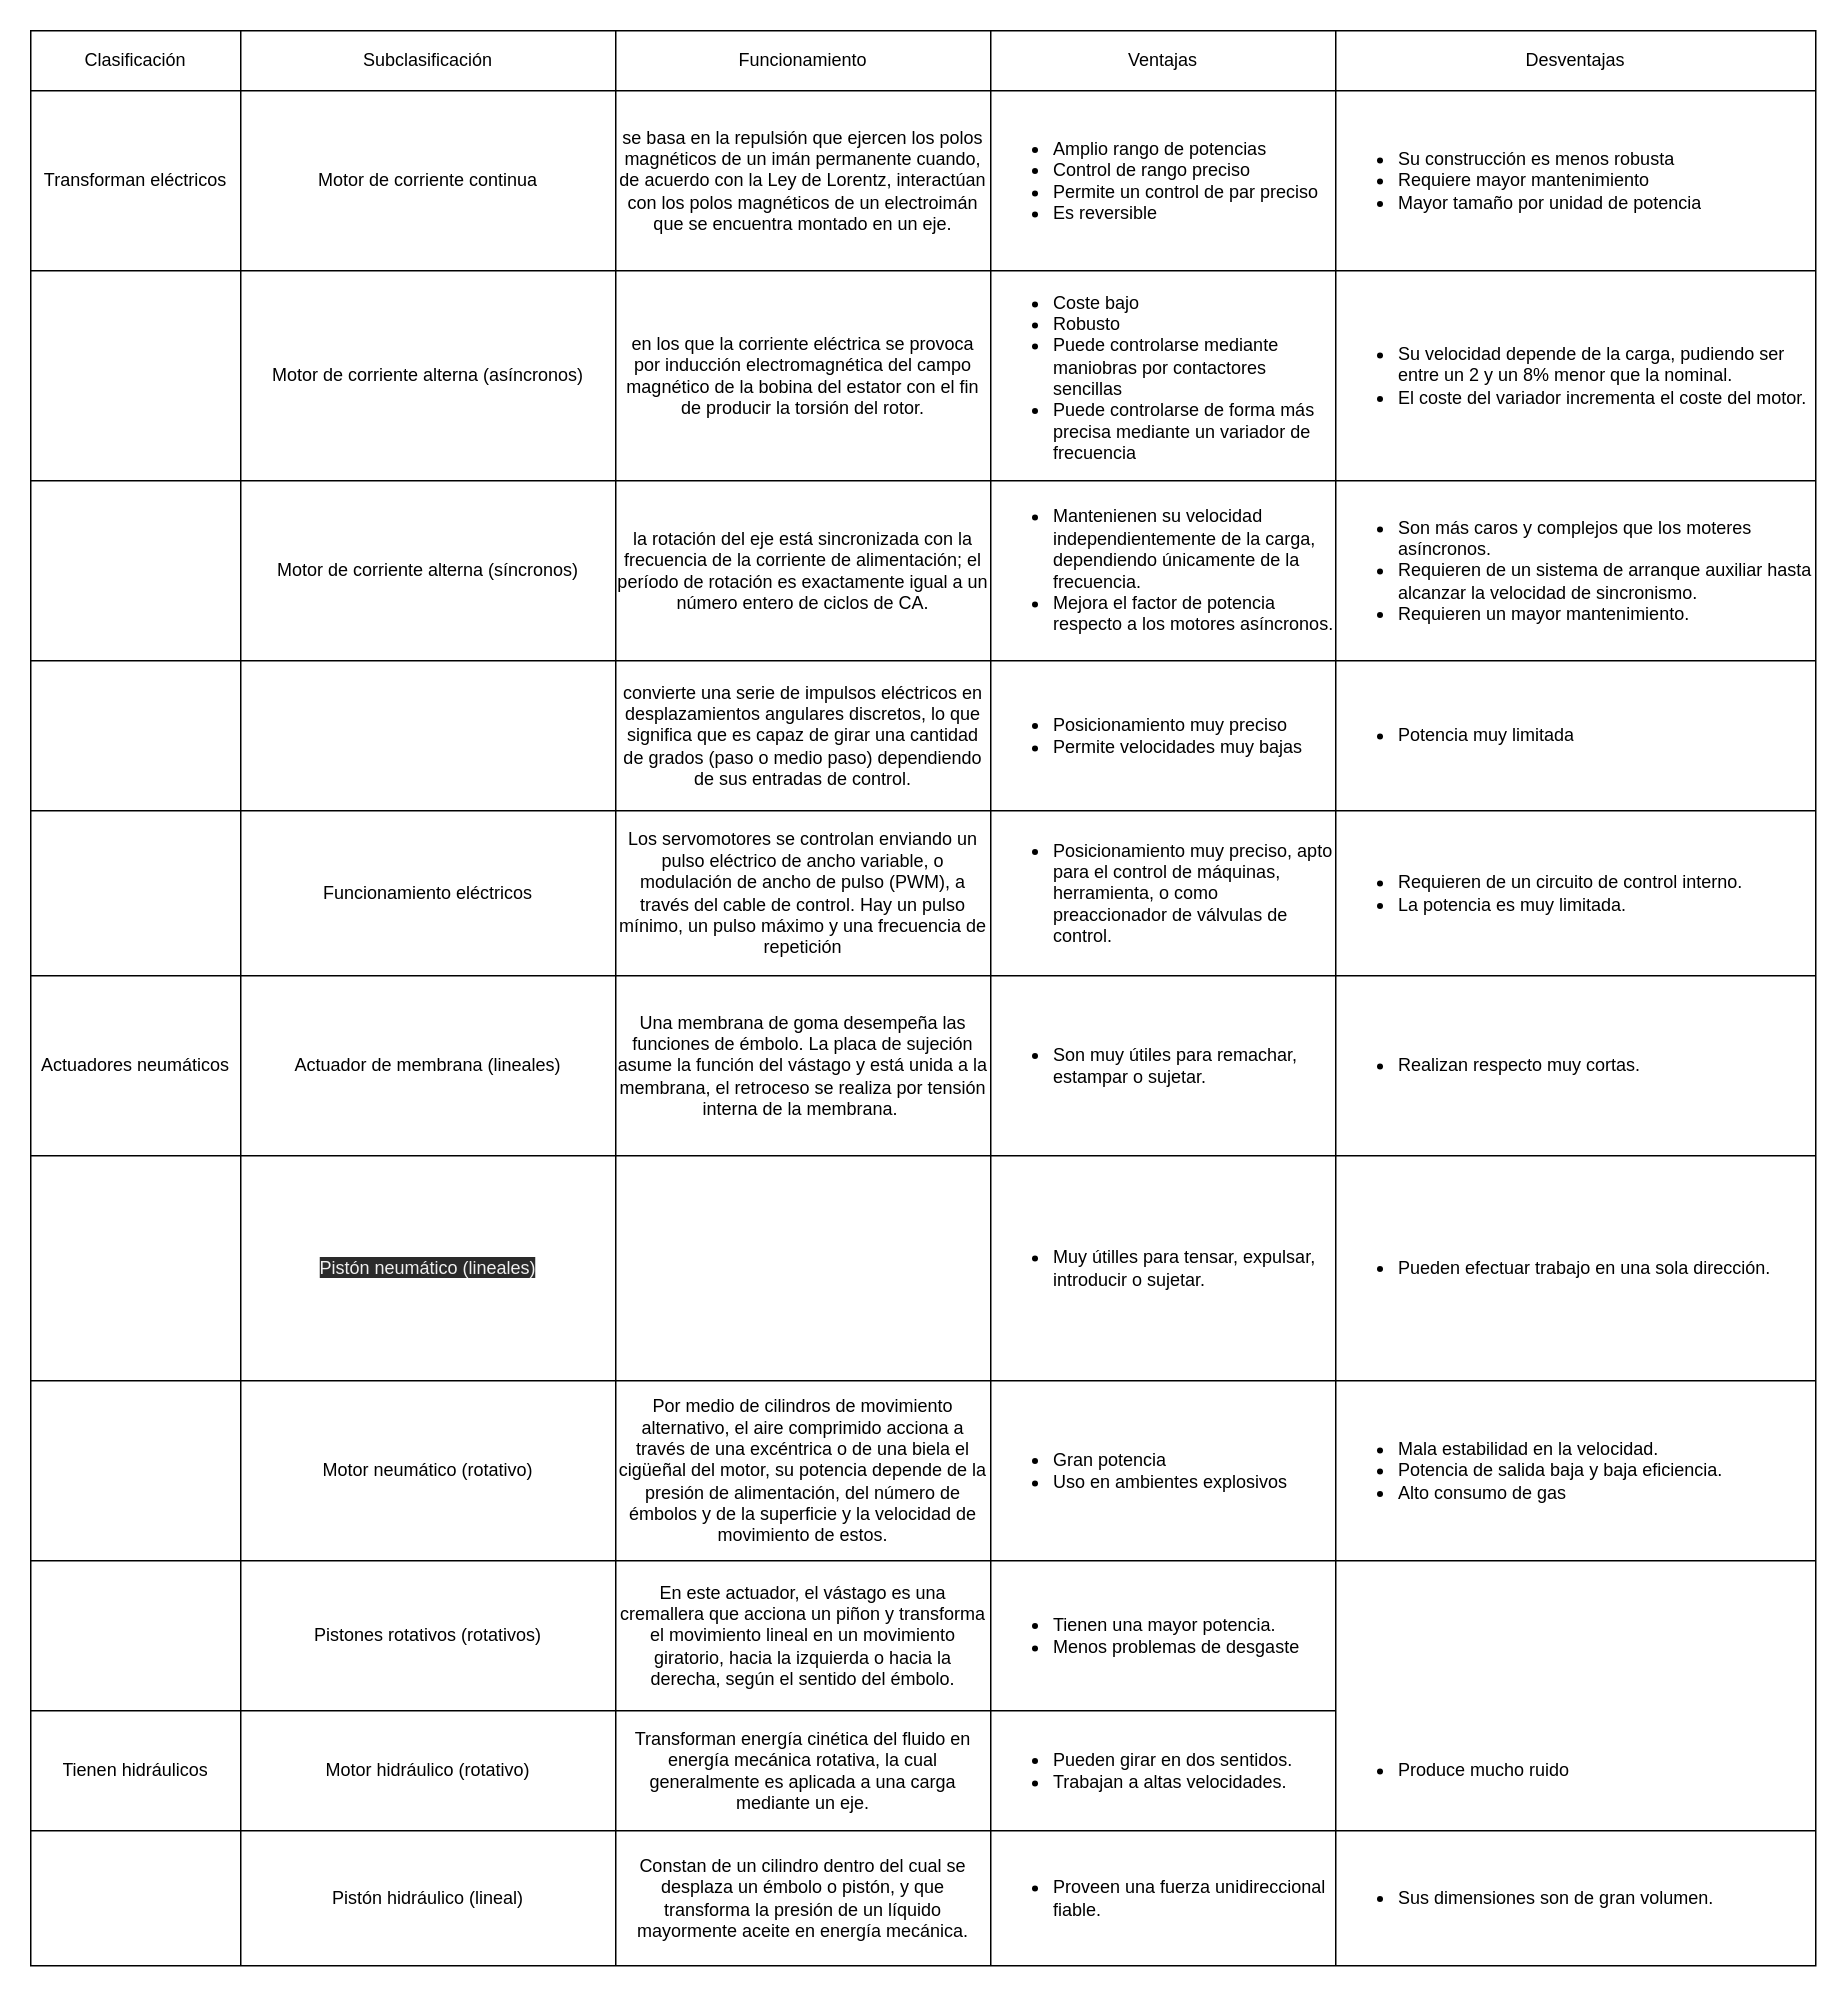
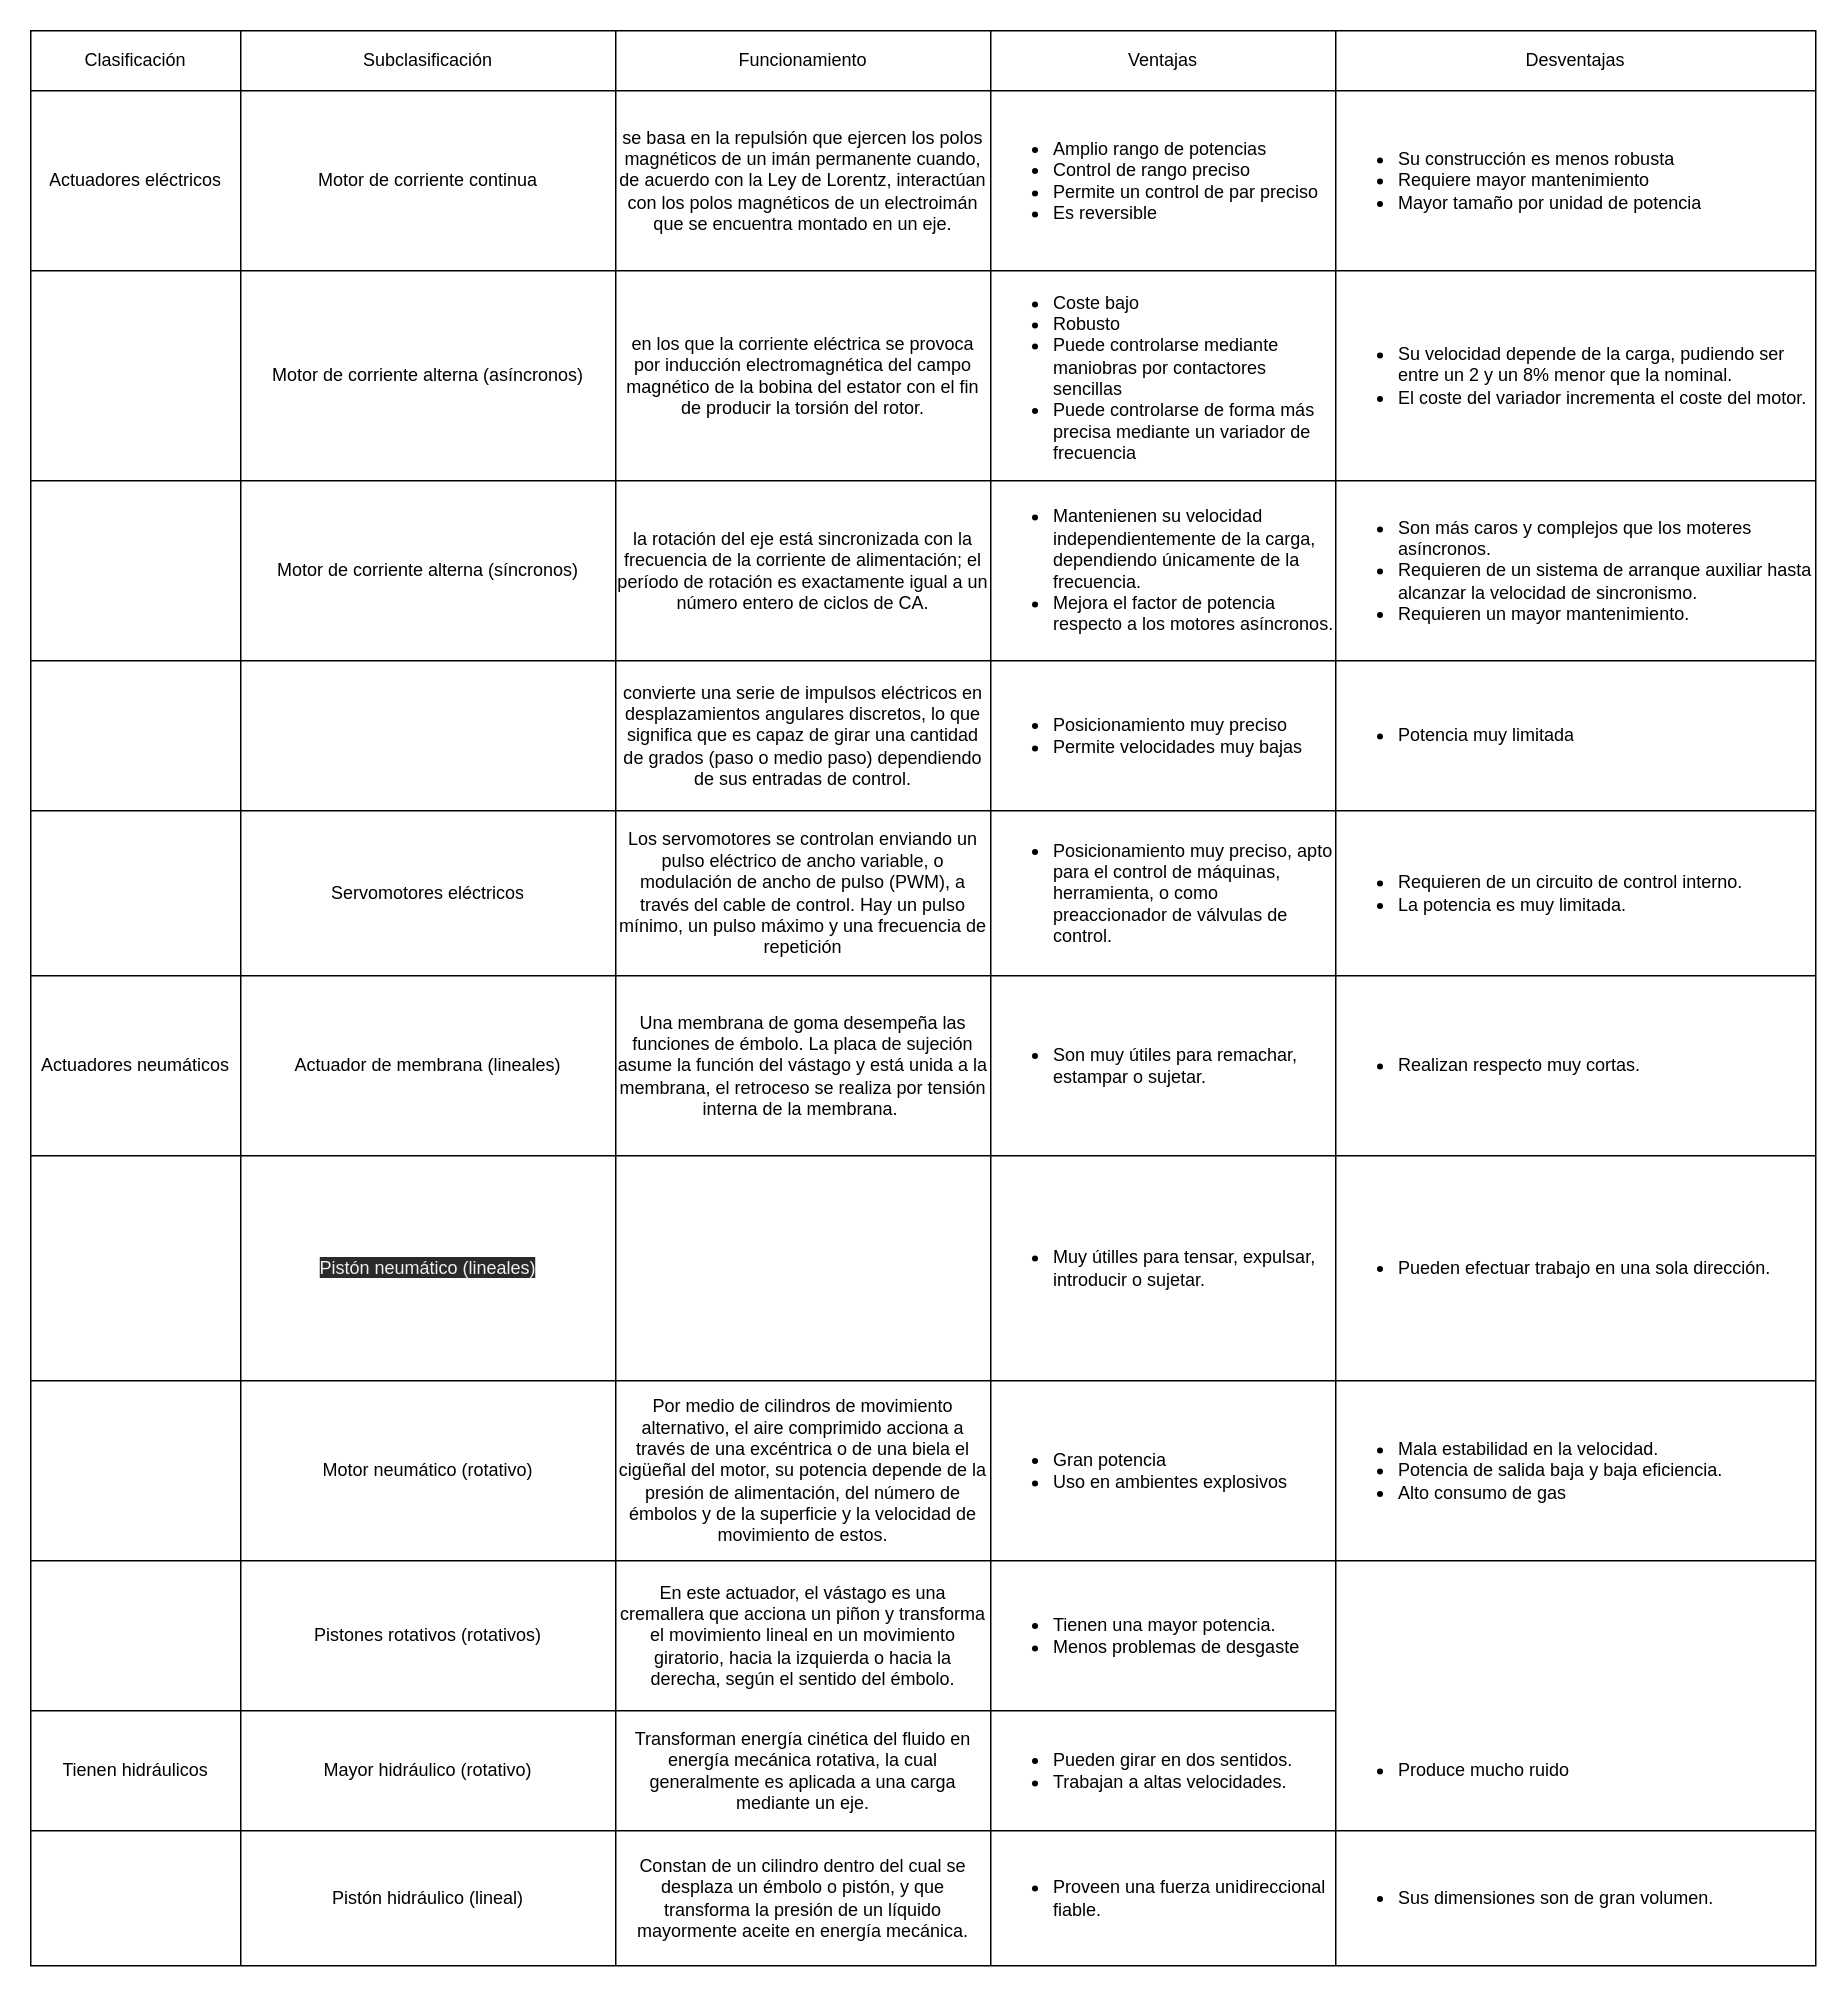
- <mxCell id="10" value="&lt;font style=&quot;font-size: 12px&quot;&gt;Transforman eléctricos&lt;/font&gt;" style="shape=partialRectangle;html=1;whiteSpace=wrap;connectable=0;overflow=hidden;fillColor=none;top=0;left=0;bottom=0;right=0;" parent="9" vertex="1"><mxGeometry width="140" height="120" as="geometry" /></mxCell>
+ <mxCell id="10" value="&lt;font style=&quot;font-size: 12px&quot;&gt;Actuadores eléctricos&lt;/font&gt;" style="shape=partialRectangle;html=1;whiteSpace=wrap;connectable=0;overflow=hidden;fillColor=none;top=0;left=0;bottom=0;right=0;" parent="9" vertex="1"><mxGeometry width="140" height="120" as="geometry" /></mxCell>
- <mxCell id="35" value="Funcionamiento eléctricos" style="shape=partialRectangle;html=1;whiteSpace=wrap;connectable=0;overflow=hidden;fillColor=none;top=0;left=0;bottom=0;right=0;" parent="33" vertex="1"><mxGeometry x="140" width="250" height="110" as="geometry" /></mxCell>
+ <mxCell id="35" value="Servomotores eléctricos" style="shape=partialRectangle;html=1;whiteSpace=wrap;connectable=0;overflow=hidden;fillColor=none;top=0;left=0;bottom=0;right=0;" parent="33" vertex="1"><mxGeometry x="140" width="250" height="110" as="geometry" /></mxCell>
- <mxCell id="64" value="Motor hidráulico (rotativo)" style="shape=partialRectangle;html=1;whiteSpace=wrap;connectable=0;overflow=hidden;fillColor=none;top=0;left=0;bottom=0;right=0;" parent="62" vertex="1"><mxGeometry x="140" width="250" height="80" as="geometry" /></mxCell>
+ <mxCell id="64" value="Mayor hidráulico (rotativo)" style="shape=partialRectangle;html=1;whiteSpace=wrap;connectable=0;overflow=hidden;fillColor=none;top=0;left=0;bottom=0;right=0;" parent="62" vertex="1"><mxGeometry x="140" width="250" height="80" as="geometry" /></mxCell>
